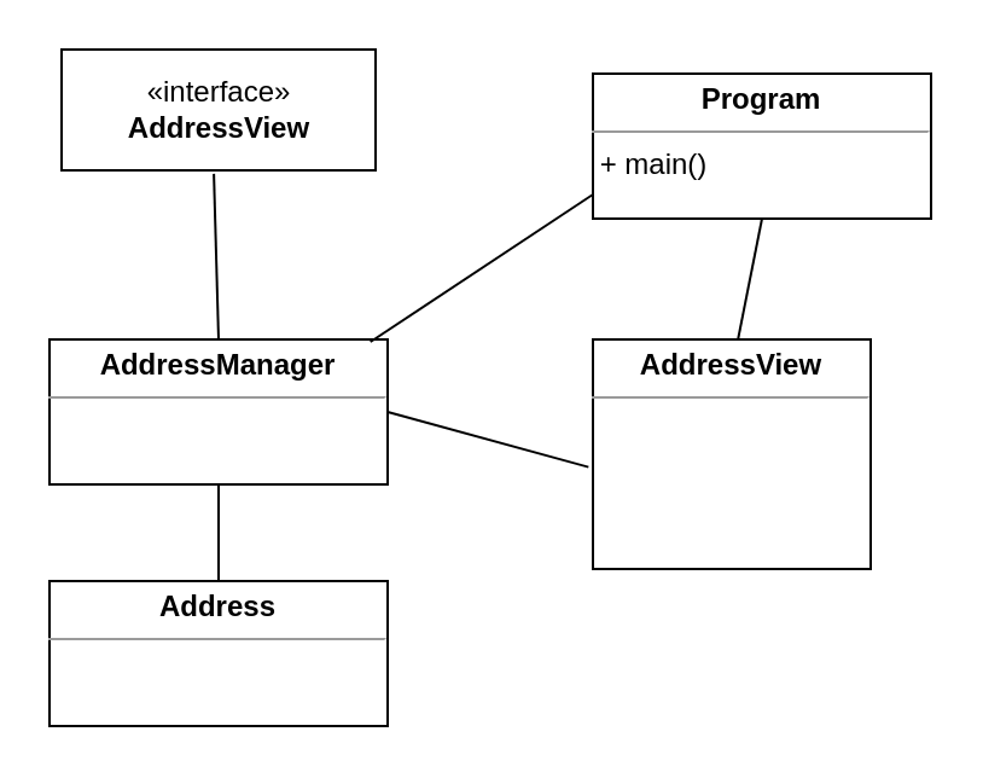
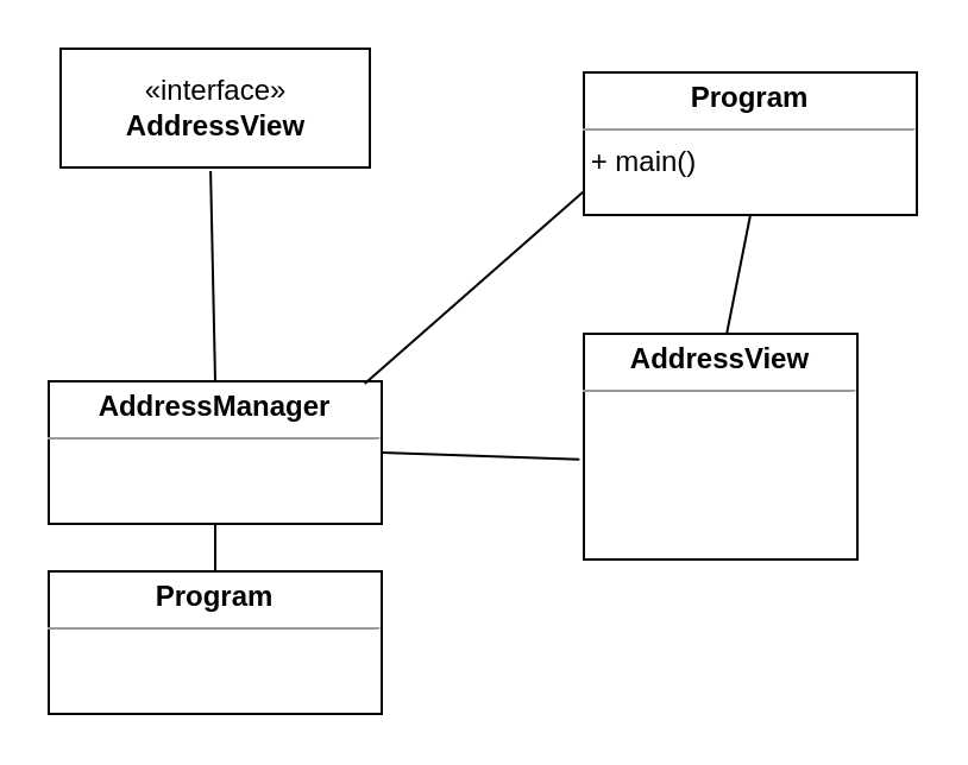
- <mxCell id="3" value="&lt;p style=&quot;margin: 0px ; margin-top: 4px ; text-align: center&quot;&gt;&lt;b&gt;AddressManager&lt;/b&gt;&lt;/p&gt;&lt;hr size=&quot;1&quot;&gt;&lt;div style=&quot;height: 2px&quot;&gt;&lt;/div&gt;" style="verticalAlign=top;align=left;overflow=fill;fontSize=12;fontFamily=Helvetica;html=1;" parent="1" vertex="1"><mxGeometry x="20" y="140" width="140" height="60" as="geometry" /></mxCell>
+ <mxCell id="3" value="&lt;p style=&quot;margin: 0px ; margin-top: 4px ; text-align: center&quot;&gt;&lt;b&gt;AddressManager&lt;/b&gt;&lt;/p&gt;&lt;hr size=&quot;1&quot;&gt;&lt;div style=&quot;height: 2px&quot;&gt;&lt;/div&gt;" style="verticalAlign=top;align=left;overflow=fill;fontSize=12;fontFamily=Helvetica;html=1;" parent="1" vertex="1"><mxGeometry x="20" y="160" width="140" height="60" as="geometry" /></mxCell>
- <mxCell id="9" value="&lt;p style=&quot;margin: 0px ; margin-top: 4px ; text-align: center&quot;&gt;&lt;b&gt;Address&lt;/b&gt;&lt;/p&gt;&lt;hr size=&quot;1&quot;&gt;&lt;div style=&quot;height: 2px&quot;&gt;&lt;/div&gt;" style="verticalAlign=top;align=left;overflow=fill;fontSize=12;fontFamily=Helvetica;html=1;" parent="1" vertex="1"><mxGeometry x="20" y="240" width="140" height="60" as="geometry" /></mxCell>
+ <mxCell id="9" value="&lt;p style=&quot;margin: 0px ; margin-top: 4px ; text-align: center&quot;&gt;&lt;b&gt;Program&lt;/b&gt;&lt;/p&gt;&lt;hr size=&quot;1&quot;&gt;&lt;div style=&quot;height: 2px&quot;&gt;&lt;/div&gt;" style="verticalAlign=top;align=left;overflow=fill;fontSize=12;fontFamily=Helvetica;html=1;" parent="1" vertex="1"><mxGeometry x="20" y="240" width="140" height="60" as="geometry" /></mxCell>
